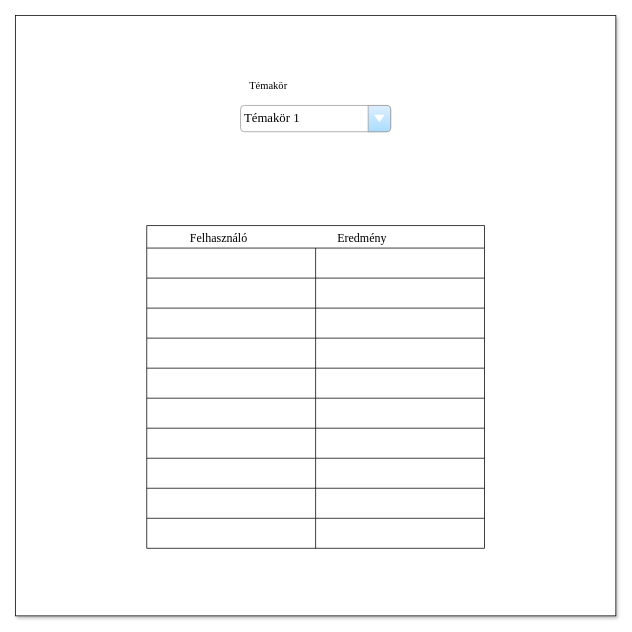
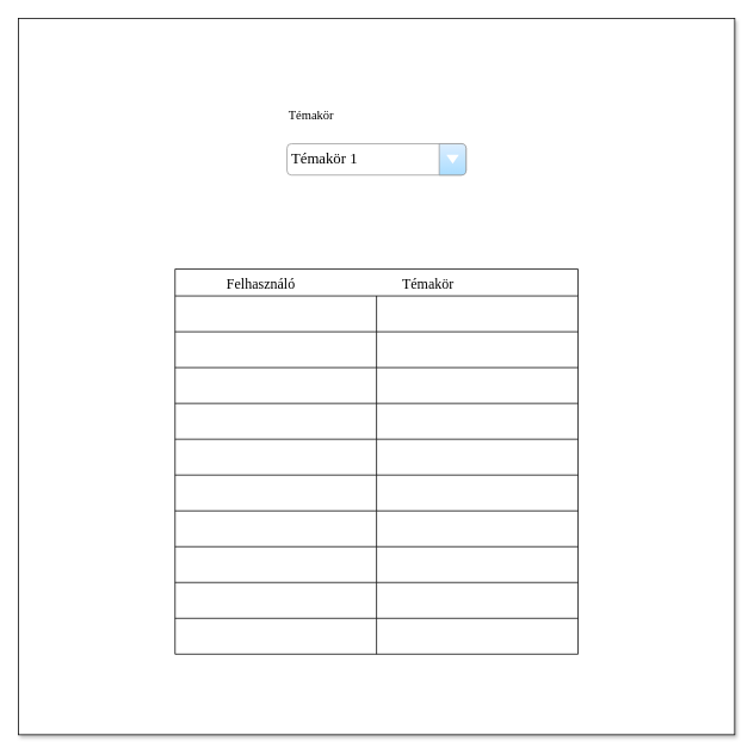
- <mxCell id="35" value="Témakör" style="text;html=1;strokeColor=none;fillColor=none;align=left;verticalAlign=bottom;whiteSpace=wrap;rounded=0;fontFamily=Comic Sans MS;fontSize=14;" parent="1" vertex="1"><mxGeometry x="330" y="95" width="60" height="30" as="geometry" /></mxCell>
+ <mxCell id="35" value="Témakör" style="text;html=1;strokeColor=none;fillColor=none;align=left;verticalAlign=bottom;whiteSpace=wrap;rounded=0;fontFamily=Comic Sans MS;fontSize=14;" parent="1" vertex="1"><mxGeometry x="320" y="110" width="60" height="30" as="geometry" /></mxCell>
- <mxCell id="3" value="Témakör 1" style="strokeWidth=1;shadow=0;dashed=0;align=center;html=1;shape=mxgraph.mockup.forms.comboBox;strokeColor=#999999;fillColor=#ddeeff;align=left;fillColor2=#aaddff;mainText=;fontColor=#000000;fontSize=17;spacingLeft=3;fontFamily=Comic Sans MS;" parent="1" vertex="1"><mxGeometry x="320" y="140" width="200" height="35" as="geometry" /></mxCell>
+ <mxCell id="3" value="Témakör 1" style="strokeWidth=1;shadow=0;dashed=0;align=center;html=1;shape=mxgraph.mockup.forms.comboBox;strokeColor=#999999;fillColor=#ddeeff;align=left;fillColor2=#aaddff;mainText=;fontColor=#000000;fontSize=17;spacingLeft=3;fontFamily=Comic Sans MS;" parent="1" vertex="1"><mxGeometry x="320" y="160" width="200" height="35" as="geometry" /></mxCell>
- <mxCell id="4" value="              Felhasználó                              Eredmény" style="shape=table;startSize=30;container=1;collapsible=0;childLayout=tableLayout;strokeColor=default;fontSize=16;align=left;fontFamily=Comic Sans MS;" parent="1" vertex="1"><mxGeometry x="195" y="300" width="450" height="430" as="geometry" /></mxCell>
+ <mxCell id="4" value="              Felhasználó                              Témakör" style="shape=table;startSize=30;container=1;collapsible=0;childLayout=tableLayout;strokeColor=default;fontSize=16;align=left;fontFamily=Comic Sans MS;" parent="1" vertex="1"><mxGeometry x="195" y="300" width="450" height="430" as="geometry" /></mxCell>
